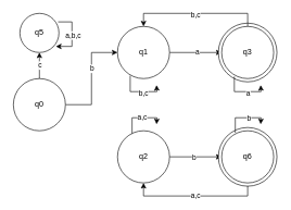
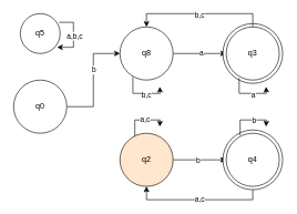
- <mxCell id="11" value="q1" style="ellipse;whiteSpace=wrap;html=1;aspect=fixed;" vertex="1" parent="1"><mxGeometry x="180" y="40" width="80" height="80" as="geometry" /></mxCell>
+ <mxCell id="11" value="q8" style="ellipse;whiteSpace=wrap;html=1;aspect=fixed;" vertex="1" parent="1"><mxGeometry x="180" y="40" width="80" height="80" as="geometry" /></mxCell>
- <mxCell id="4" style="edgeStyle=orthogonalEdgeStyle;rounded=0;orthogonalLoop=1;jettySize=auto;html=1;entryX=0.5;entryY=1;entryDx=0;entryDy=0;" edge="1" parent="1" source="6" target="29"><mxGeometry relative="1" as="geometry" /></mxCell>
- <mxCell id="5" value="c" style="edgeLabel;html=1;align=center;verticalAlign=middle;resizable=0;points=[];" vertex="1" connectable="0" parent="4"><mxGeometry x="0.036" relative="1" as="geometry"><mxPoint as="offset" /></mxGeometry></mxCell>
- <mxCell id="16" value="q2" style="ellipse;whiteSpace=wrap;html=1;aspect=fixed;" vertex="1" parent="1"><mxGeometry x="180" y="200" width="80" height="80" as="geometry" /></mxCell>
+ <mxCell id="16" value="q2" style="ellipse;whiteSpace=wrap;html=1;aspect=fixed;fillColor=#ffe6cc;" vertex="1" parent="1"><mxGeometry x="180" y="200" width="80" height="80" as="geometry" /></mxCell>
- <mxCell id="23" value="q6" style="ellipse;whiteSpace=wrap;html=1;aspect=fixed;" vertex="1" parent="1"><mxGeometry x="340" y="200" width="80" height="80" as="geometry" /></mxCell>
+ <mxCell id="23" value="q4" style="ellipse;whiteSpace=wrap;html=1;aspect=fixed;" vertex="1" parent="1"><mxGeometry x="340" y="200" width="80" height="80" as="geometry" /></mxCell>
